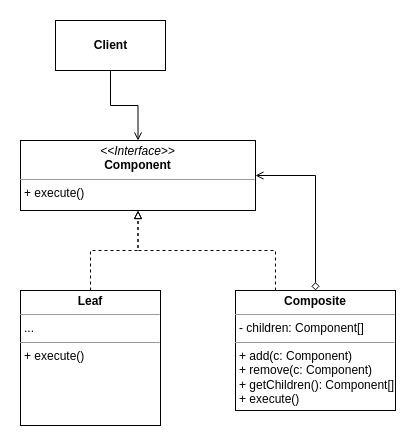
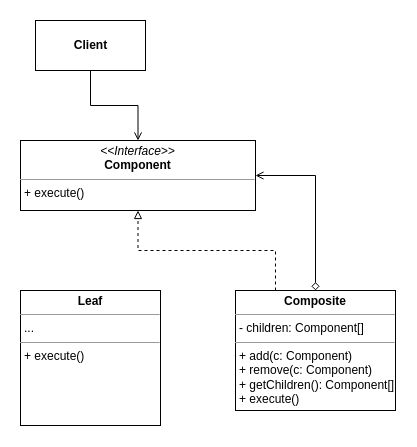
- <mxCell id="9" value="&lt;b&gt;Client&lt;/b&gt;" style="html=1;" vertex="1" parent="1"><mxGeometry x="55" y="20" width="110" height="50" as="geometry" /></mxCell>
+ <mxCell id="9" value="&lt;b&gt;Client&lt;/b&gt;" style="html=1;" vertex="1" parent="1"><mxGeometry x="35" y="20" width="110" height="50" as="geometry" /></mxCell>
- <mxCell id="3" style="edgeStyle=orthogonalEdgeStyle;rounded=0;orthogonalLoop=1;jettySize=auto;html=1;exitX=0.5;exitY=0;exitDx=0;exitDy=0;entryX=0.5;entryY=1;entryDx=0;entryDy=0;endArrow=block;endFill=0;dashed=1;" edge="1" parent="1" source="4" target="2"><mxGeometry relative="1" as="geometry" /></mxCell>
